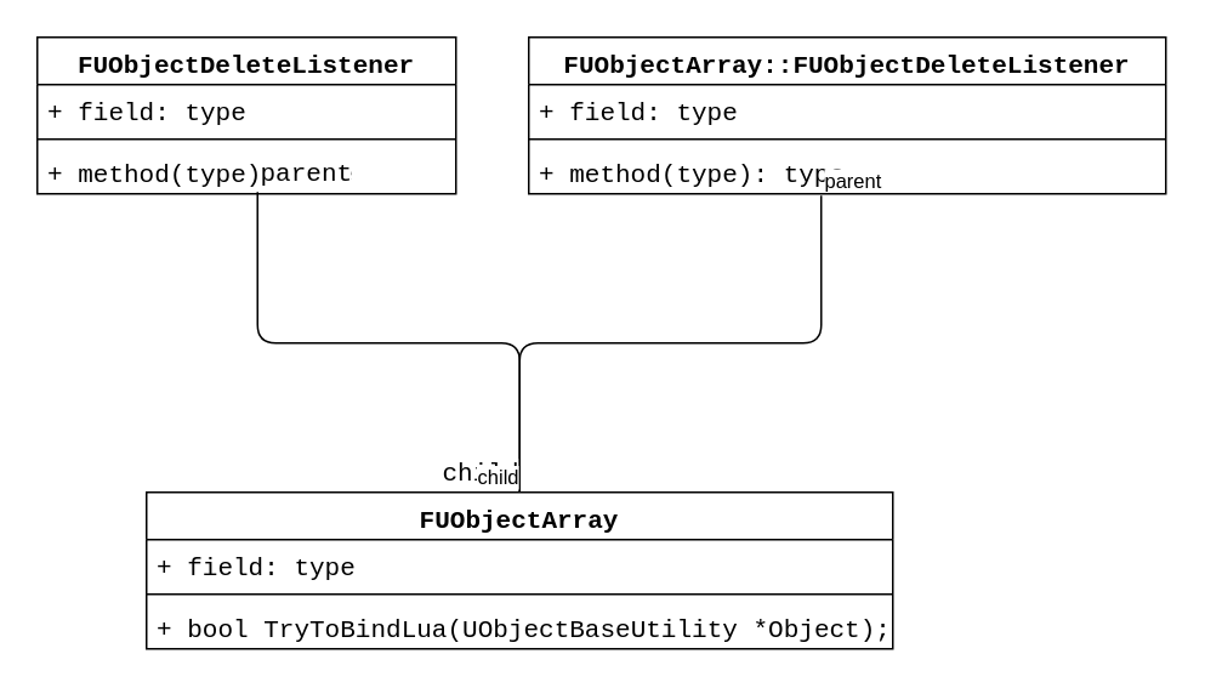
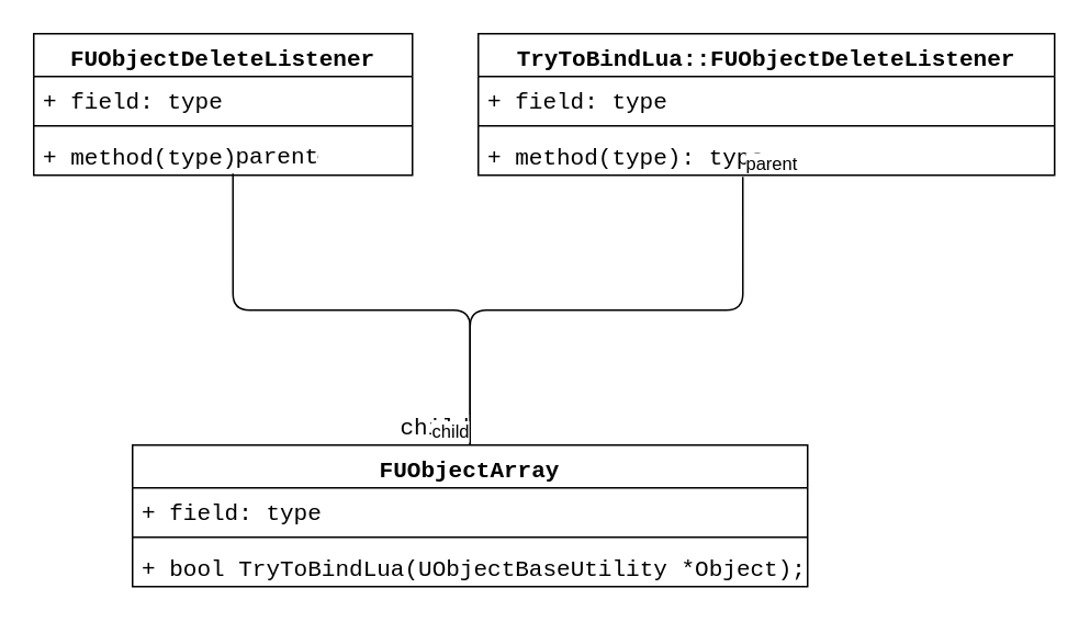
- <mxCell id="13" value="FUObjectArray::FUObjectDeleteListener" style="swimlane;fontStyle=1;align=center;verticalAlign=top;childLayout=stackLayout;horizontal=1;startSize=26;horizontalStack=0;resizeParent=1;resizeParentMax=0;resizeLast=0;collapsible=1;marginBottom=0;fontFamily=Courier New;fontSize=14;flipH=1;flipV=0;" vertex="1" parent="1"><mxGeometry x="290" y="20" width="350" height="86" as="geometry"><mxRectangle x="500" y="50" width="190" height="26" as="alternateBounds" /></mxGeometry></mxCell>
+ <mxCell id="13" value="TryToBindLua::FUObjectDeleteListener" style="swimlane;fontStyle=1;align=center;verticalAlign=top;childLayout=stackLayout;horizontal=1;startSize=26;horizontalStack=0;resizeParent=1;resizeParentMax=0;resizeLast=0;collapsible=1;marginBottom=0;fontFamily=Courier New;fontSize=14;flipH=1;flipV=0;" vertex="1" parent="1"><mxGeometry x="290" y="20" width="350" height="86" as="geometry"><mxRectangle x="500" y="50" width="190" height="26" as="alternateBounds" /></mxGeometry></mxCell>
